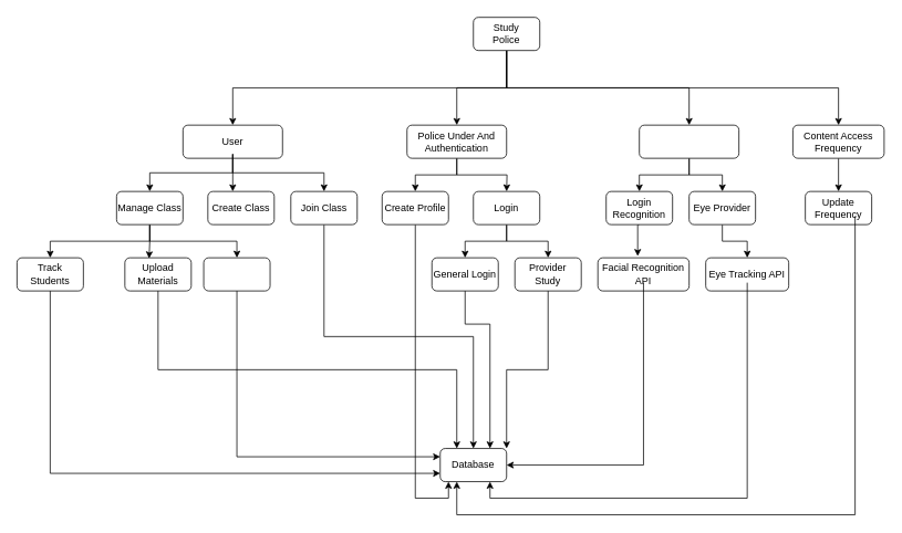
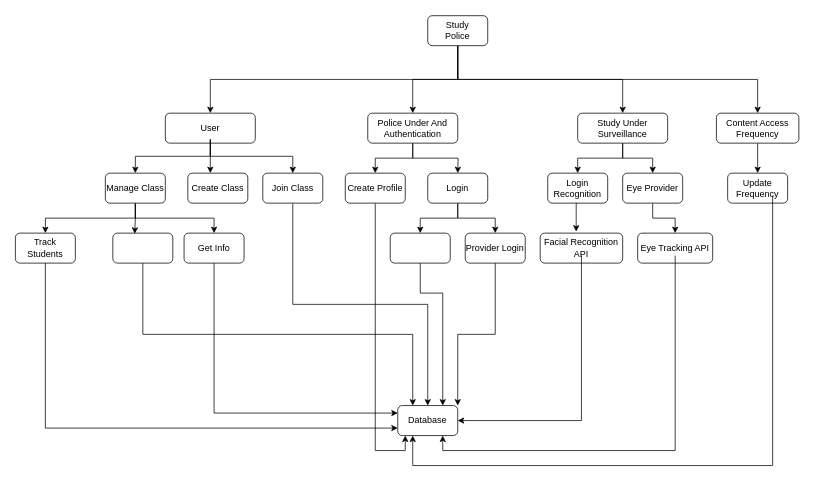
+ <mxCell id="43" value="Study Under Surveillance" style="text;html=1;strokeColor=none;fillColor=none;align=center;verticalAlign=middle;whiteSpace=wrap;rounded=0;" vertex="1" parent="1"><mxGeometry x="775" y="155" width="110" height="30" as="geometry" /></mxCell>
- <mxCell id="63" value="Upload Materials" style="text;html=1;strokeColor=none;fillColor=none;align=center;verticalAlign=middle;whiteSpace=wrap;rounded=0;" vertex="1" parent="1"><mxGeometry x="150" y="320" width="80" height="20" as="geometry" /></mxCell>
+ <mxCell id="64" value="Get Info" style="text;html=1;strokeColor=none;fillColor=none;align=center;verticalAlign=middle;whiteSpace=wrap;rounded=0;" vertex="1" parent="1"><mxGeometry x="245" y="320" width="80" height="20" as="geometry" /></mxCell>
- <mxCell id="49" value="General Login" style="text;html=1;strokeColor=none;fillColor=none;align=center;verticalAlign=middle;whiteSpace=wrap;rounded=0;" vertex="1" parent="1"><mxGeometry x="520" y="320" width="80" height="20" as="geometry" /></mxCell>
- <mxCell id="50" value="Provider Study" style="text;html=1;strokeColor=none;fillColor=none;align=center;verticalAlign=middle;whiteSpace=wrap;rounded=0;" vertex="1" parent="1"><mxGeometry x="620" y="320" width="80" height="20" as="geometry" /></mxCell>
+ <mxCell id="50" value="Provider Login" style="text;html=1;strokeColor=none;fillColor=none;align=center;verticalAlign=middle;whiteSpace=wrap;rounded=0;" vertex="1" parent="1"><mxGeometry x="620" y="320" width="80" height="20" as="geometry" /></mxCell>
